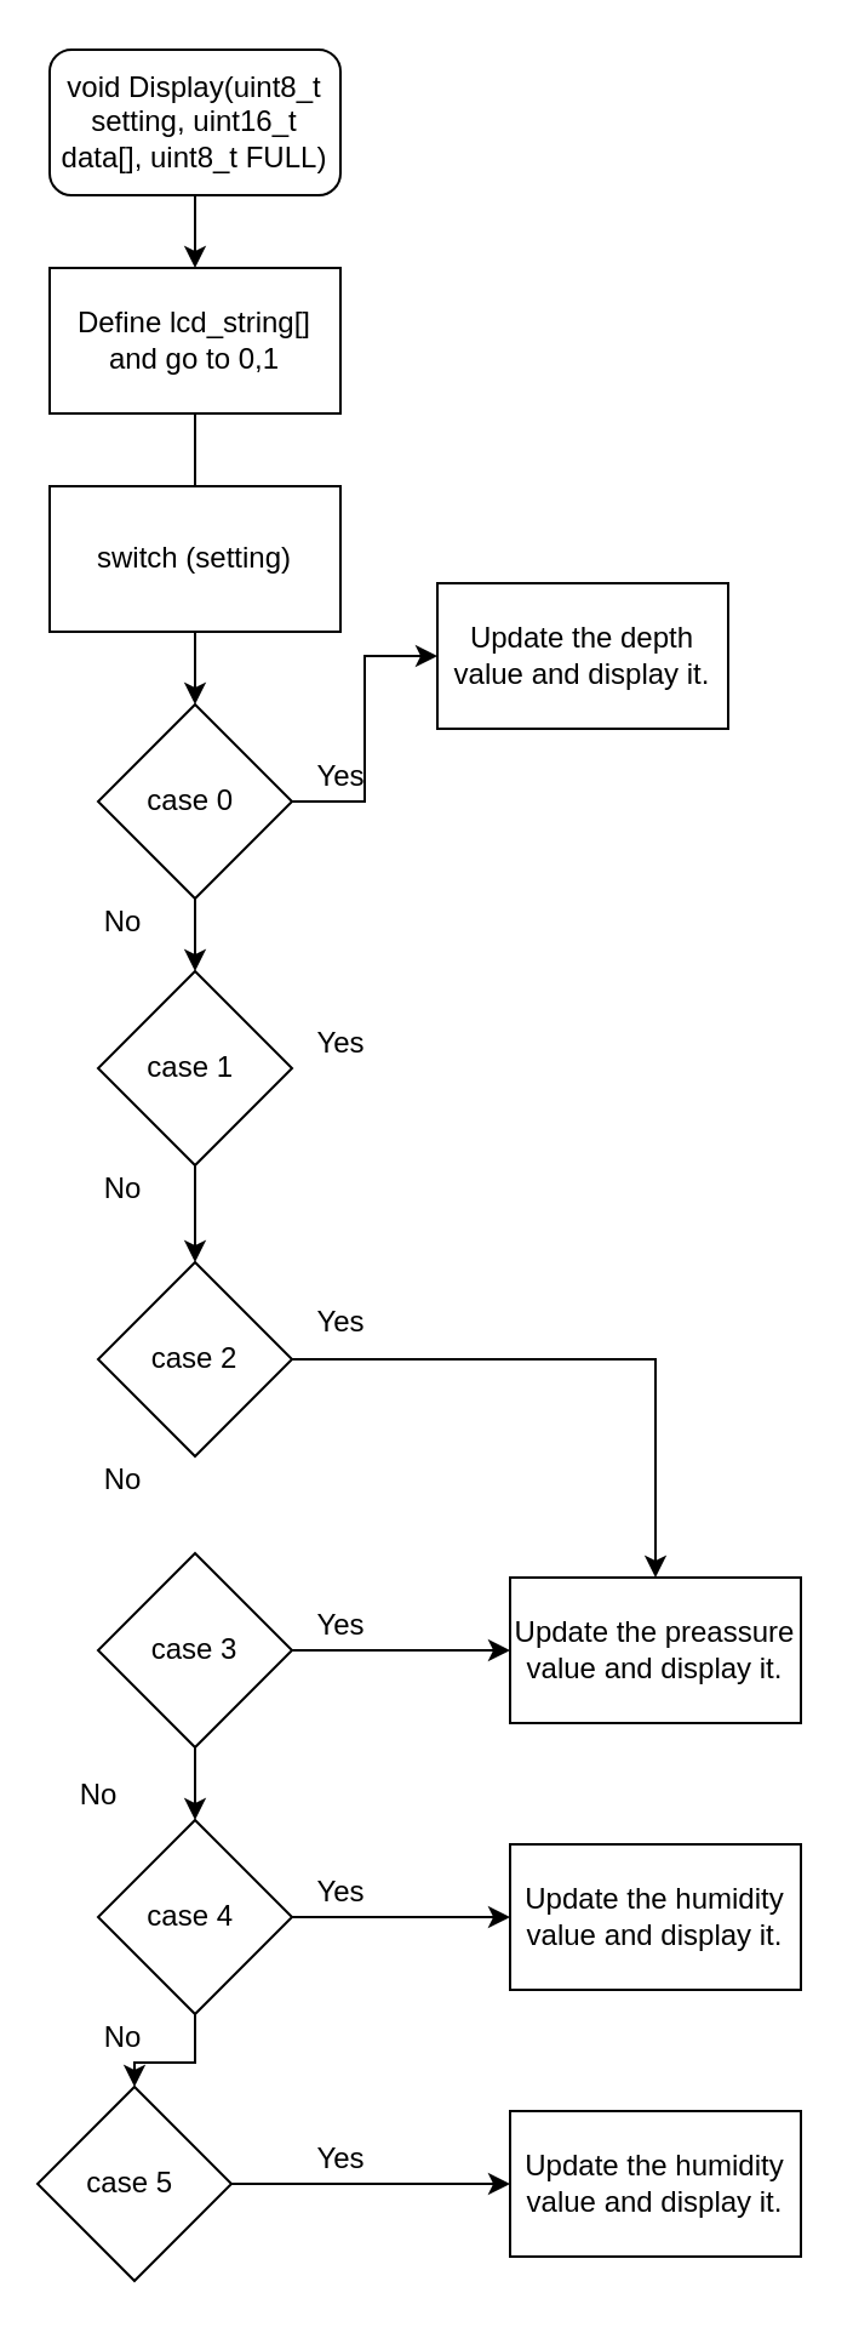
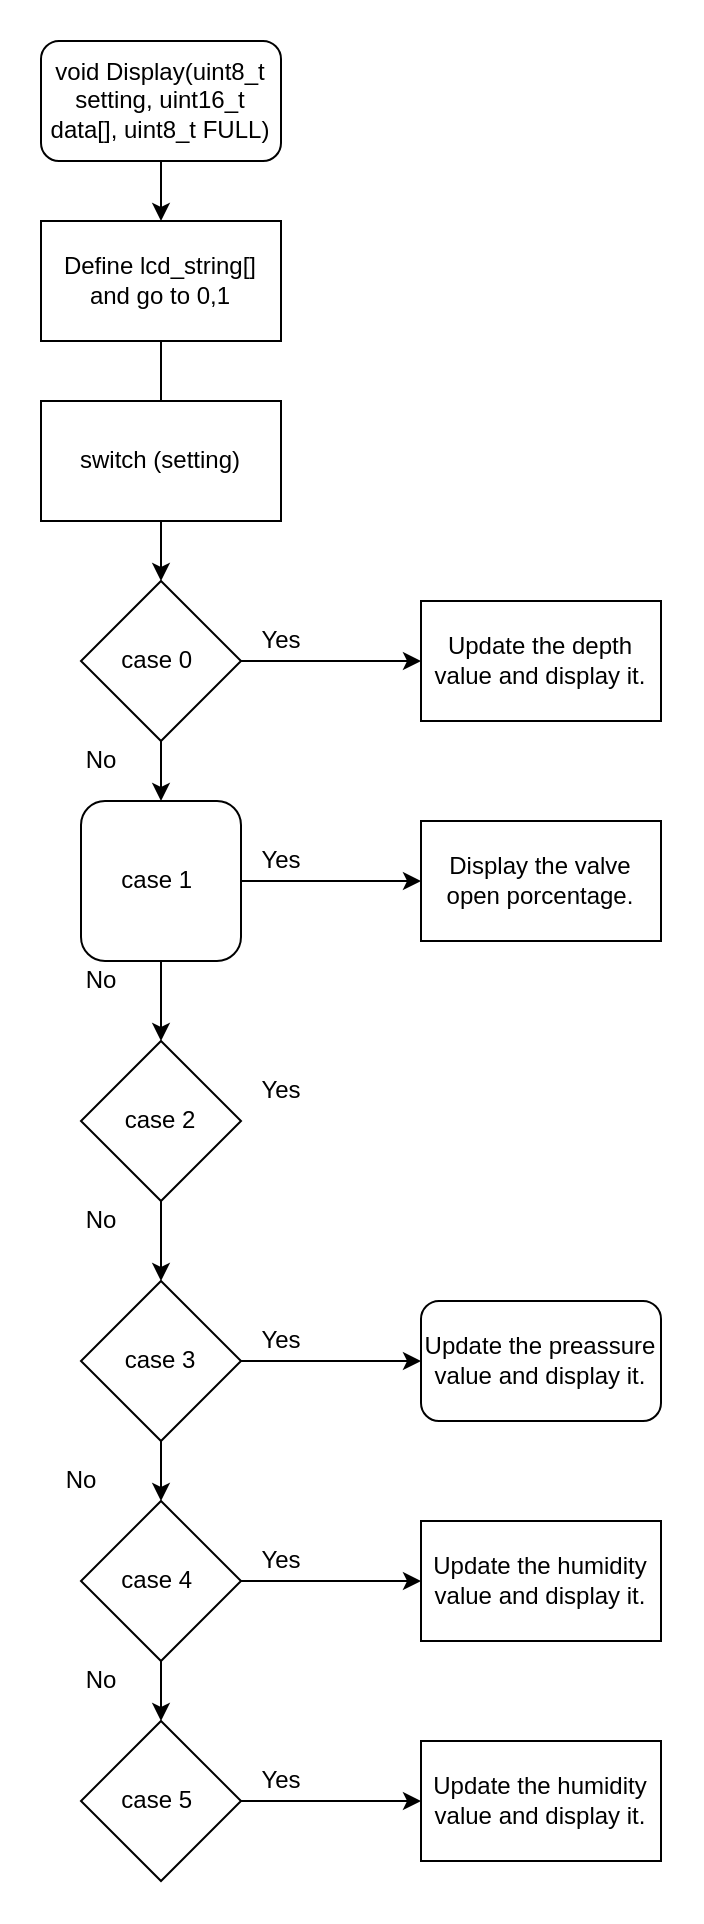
- <mxCell id="22" value="Update the depth value and display it." style="rounded=0;whiteSpace=wrap;html=1;" vertex="1" parent="1"><mxGeometry x="180" y="240" width="120" height="60" as="geometry" /></mxCell>
+ <mxCell id="22" value="Update the depth value and display it." style="rounded=0;whiteSpace=wrap;html=1;" vertex="1" parent="1"><mxGeometry x="210" y="300" width="120" height="60" as="geometry" /></mxCell>
- <mxCell id="15" value="case 1&amp;nbsp;" style="rhombus;whiteSpace=wrap;html=1;" parent="1" vertex="1"><mxGeometry x="40" y="400" width="80" height="80" as="geometry" /></mxCell>
+ <mxCell id="15" value="case 1&amp;nbsp;" style="whiteSpace=wrap;html=1;rounded=1;" parent="1" vertex="1"><mxGeometry x="40" y="400" width="80" height="80" as="geometry" /></mxCell>
+ <mxCell id="14" value="" style="edgeStyle=orthogonalEdgeStyle;rounded=0;orthogonalLoop=1;jettySize=auto;html=1;" edge="1" parent="1" source="15" target="23"><mxGeometry relative="1" as="geometry" /></mxCell>
+ <mxCell id="23" value="Display the valve open porcentage." style="rounded=0;whiteSpace=wrap;html=1;" vertex="1" parent="1"><mxGeometry x="210" y="410" width="120" height="60" as="geometry" /></mxCell>
- <mxCell id="11" value="" style="edgeStyle=orthogonalEdgeStyle;rounded=0;orthogonalLoop=1;jettySize=auto;html=1;" parent="1" source="12" target="24" edge="1"><mxGeometry relative="1" as="geometry" /></mxCell>
+ <mxCell id="11" value="" style="edgeStyle=orthogonalEdgeStyle;rounded=0;orthogonalLoop=1;jettySize=auto;html=1;" parent="1" source="12" target="18" edge="1"><mxGeometry relative="1" as="geometry" /></mxCell>
- <mxCell id="24" value="Update the preassure value and display it." style="rounded=0;whiteSpace=wrap;html=1;" vertex="1" parent="1"><mxGeometry x="210" y="650" width="120" height="60" as="geometry" /></mxCell>
+ <mxCell id="24" value="Update the preassure value and display it." style="whiteSpace=wrap;html=1;rounded=1;" vertex="1" parent="1"><mxGeometry x="210" y="650" width="120" height="60" as="geometry" /></mxCell>
- <mxCell id="32" value="case 5&amp;nbsp;" style="rhombus;whiteSpace=wrap;html=1;" vertex="1" parent="1"><mxGeometry x="15" y="860" width="80" height="80" as="geometry" /></mxCell>
+ <mxCell id="32" value="case 5&amp;nbsp;" style="rhombus;whiteSpace=wrap;html=1;" vertex="1" parent="1"><mxGeometry x="40" y="860" width="80" height="80" as="geometry" /></mxCell>
